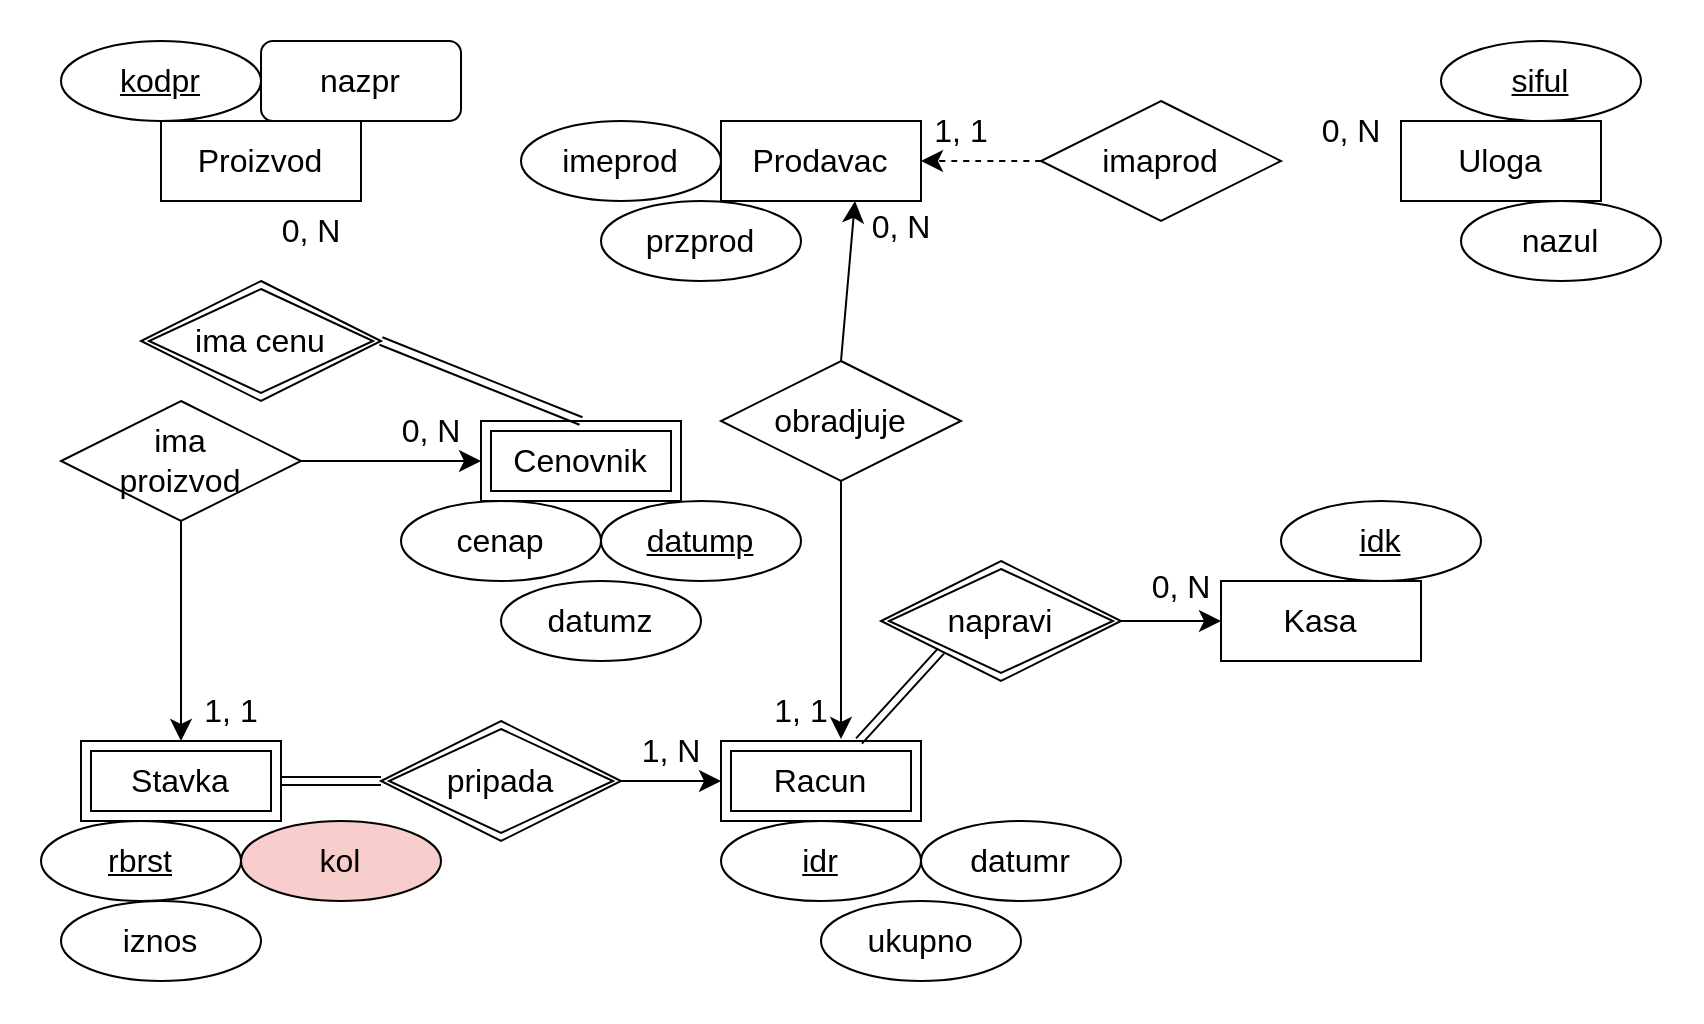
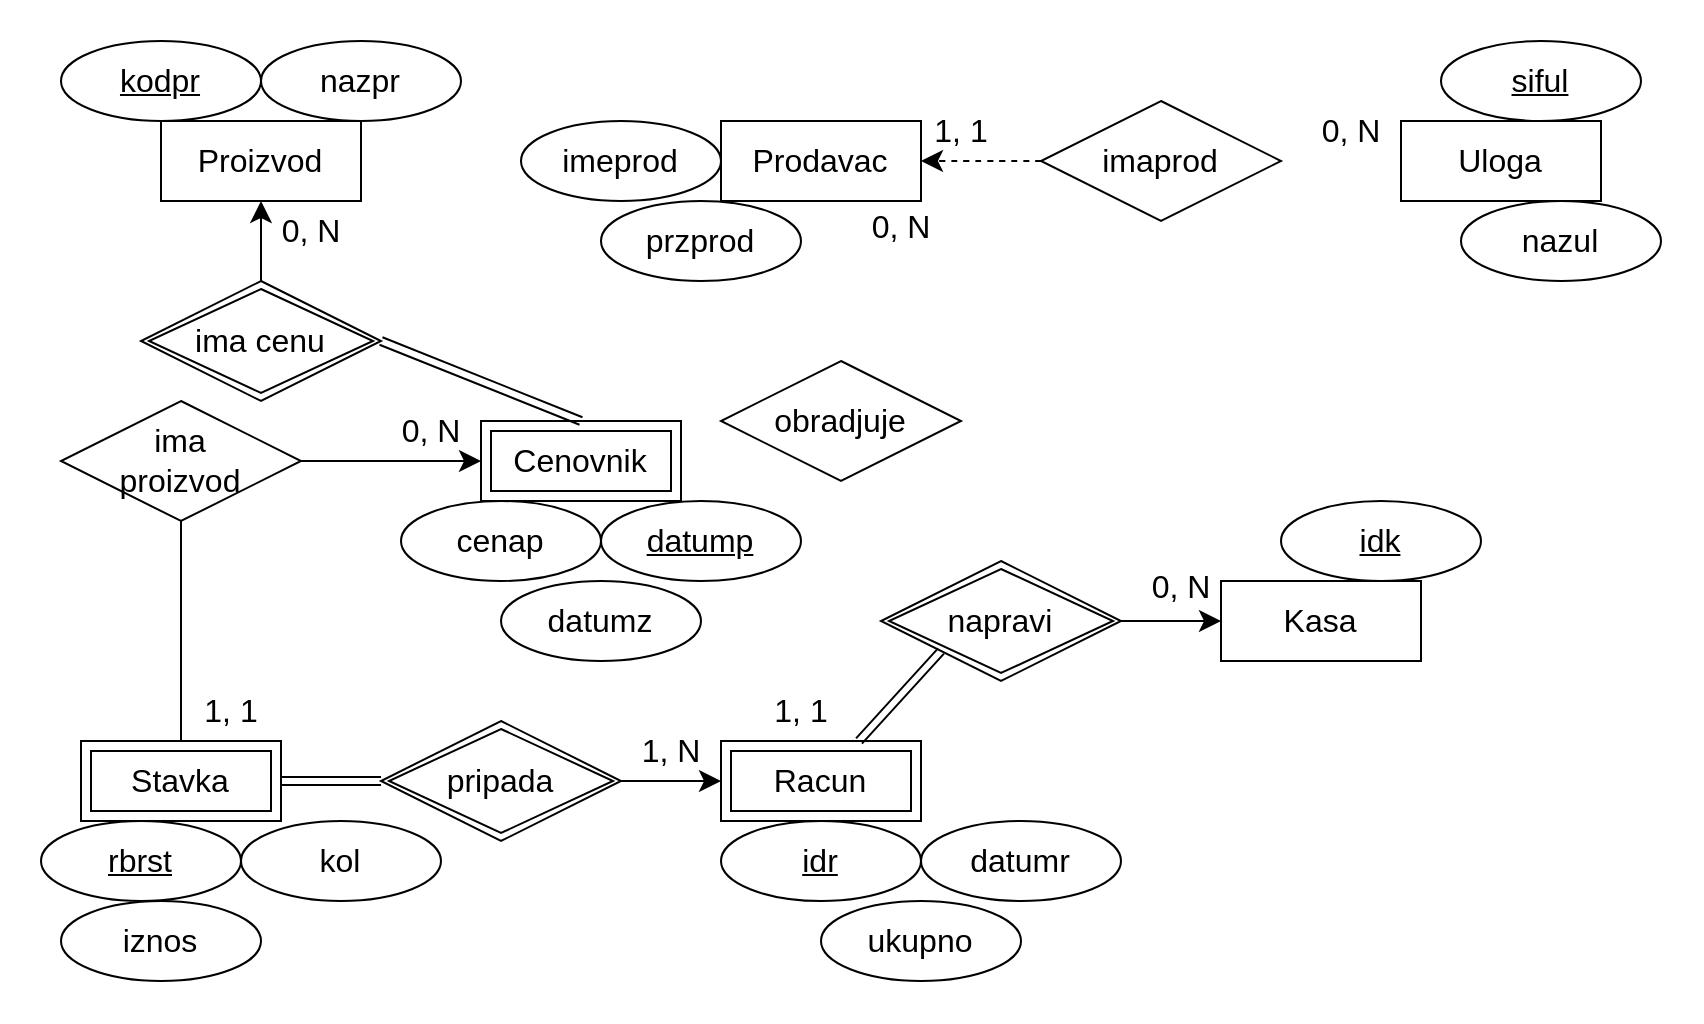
- <mxCell id="15" value="nazpr" style="whiteSpace=wrap;html=1;align=center;fontSize=16;rounded=1;" vertex="1" parent="1"><mxGeometry x="130" y="20" width="100" height="40" as="geometry" /></mxCell>
+ <mxCell id="15" value="nazpr" style="ellipse;whiteSpace=wrap;html=1;align=center;fontSize=16;" vertex="1" parent="1"><mxGeometry x="130" y="20" width="100" height="40" as="geometry" /></mxCell>
+ <mxCell id="36" value="" style="edgeStyle=none;curved=1;rounded=0;orthogonalLoop=1;jettySize=auto;html=1;fontSize=12;startSize=8;endSize=8;entryX=0.5;entryY=1;entryDx=0;entryDy=0;" edge="1" parent="1" source="38" target="2"><mxGeometry relative="1" as="geometry" /></mxCell>
- <mxCell id="33" style="edgeStyle=none;curved=1;rounded=0;orthogonalLoop=1;jettySize=auto;html=1;exitX=0.5;exitY=0;exitDx=0;exitDy=0;entryX=0.67;entryY=1;entryDx=0;entryDy=0;entryPerimeter=0;fontSize=12;startSize=8;endSize=8;" edge="1" parent="1" source="31" target="3"><mxGeometry relative="1" as="geometry" /></mxCell>
- <mxCell id="32" style="edgeStyle=none;curved=1;rounded=0;orthogonalLoop=1;jettySize=auto;html=1;exitX=0.5;exitY=1;exitDx=0;exitDy=0;entryX=0.6;entryY=-0.025;entryDx=0;entryDy=0;entryPerimeter=0;fontSize=12;startSize=8;endSize=8;" edge="1" parent="1" source="31" target="5"><mxGeometry relative="1" as="geometry" /></mxCell>
- <mxCell id="41" style="edgeStyle=none;curved=1;rounded=0;orthogonalLoop=1;jettySize=auto;html=1;exitX=0.5;exitY=1;exitDx=0;exitDy=0;entryX=0.5;entryY=0;entryDx=0;entryDy=0;fontSize=12;startSize=8;endSize=8;" edge="1" parent="1" source="40" target="7"><mxGeometry relative="1" as="geometry" /></mxCell>
+ <mxCell id="41" style="edgeStyle=none;curved=1;rounded=0;orthogonalLoop=1;jettySize=auto;html=1;exitX=0.5;exitY=1;exitDx=0;exitDy=0;entryX=0.5;entryY=0;entryDx=0;entryDy=0;fontSize=12;startSize=8;endSize=8;endArrow=none;" edge="1" parent="1" source="40" target="7"><mxGeometry relative="1" as="geometry" /></mxCell>
- <mxCell id="44" value="kol" style="ellipse;whiteSpace=wrap;html=1;align=center;fontSize=16;fillColor=#f8cecc;" vertex="1" parent="1"><mxGeometry x="120" y="410" width="100" height="40" as="geometry" /></mxCell>
+ <mxCell id="44" value="kol" style="ellipse;whiteSpace=wrap;html=1;align=center;fontSize=16;" vertex="1" parent="1"><mxGeometry x="120" y="410" width="100" height="40" as="geometry" /></mxCell>
